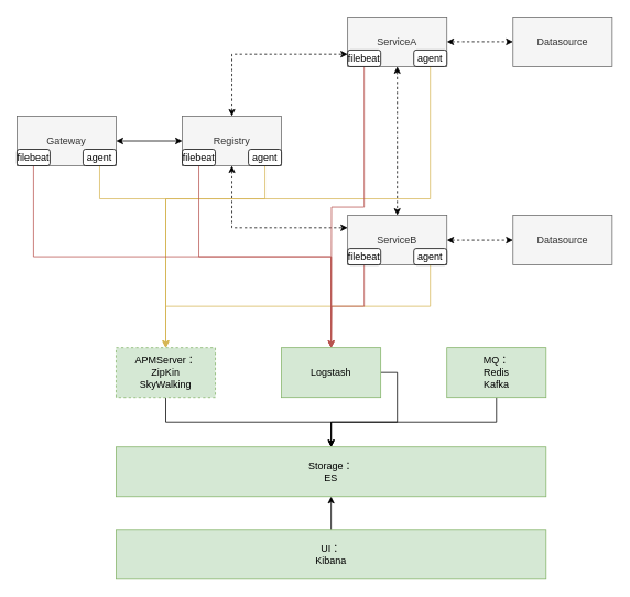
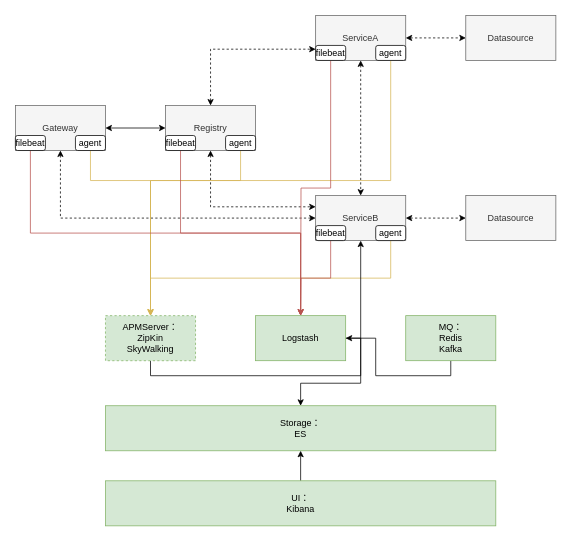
+ <mxCell id="3" style="edgeStyle=orthogonalEdgeStyle;rounded=0;orthogonalLoop=1;jettySize=auto;html=1;exitX=0.5;exitY=1;exitDx=0;exitDy=0;entryX=0;entryY=0.5;entryDx=0;entryDy=0;startArrow=classic;startFill=1;dashed=1;" edge="1" parent="1" source="4" target="13"><mxGeometry relative="1" as="geometry" /></mxCell>
- <mxCell id="23" style="edgeStyle=orthogonalEdgeStyle;rounded=0;orthogonalLoop=1;jettySize=auto;html=1;exitX=0.5;exitY=1;exitDx=0;exitDy=0;entryX=0.5;entryY=0;entryDx=0;entryDy=0;startArrow=none;startFill=0;" edge="1" parent="1" source="24" target="25"><mxGeometry relative="1" as="geometry" /></mxCell>
+ <mxCell id="23" style="edgeStyle=orthogonalEdgeStyle;rounded=0;orthogonalLoop=1;jettySize=auto;html=1;exitX=0.5;exitY=1;exitDx=0;exitDy=0;startArrow=none;startFill=0;" edge="1" parent="1" source="24" target="13"><mxGeometry relative="1" as="geometry" /></mxCell>
- <mxCell id="36" style="edgeStyle=orthogonalEdgeStyle;rounded=0;orthogonalLoop=1;jettySize=auto;html=1;exitX=0.5;exitY=1;exitDx=0;exitDy=0;entryX=0.5;entryY=0;entryDx=0;entryDy=0;startArrow=none;startFill=0;" edge="1" parent="1" source="37" target="25"><mxGeometry relative="1" as="geometry" /></mxCell>
+ <mxCell id="36" style="edgeStyle=orthogonalEdgeStyle;rounded=0;orthogonalLoop=1;jettySize=auto;html=1;exitX=0.5;exitY=1;exitDx=0;exitDy=0;startArrow=none;startFill=0;" edge="1" parent="1" source="37" target="35"><mxGeometry relative="1" as="geometry" /></mxCell>
